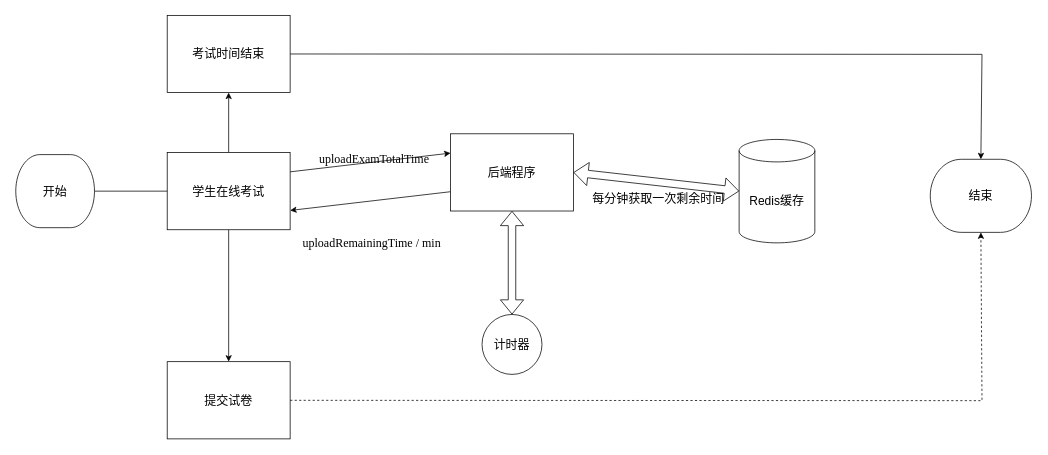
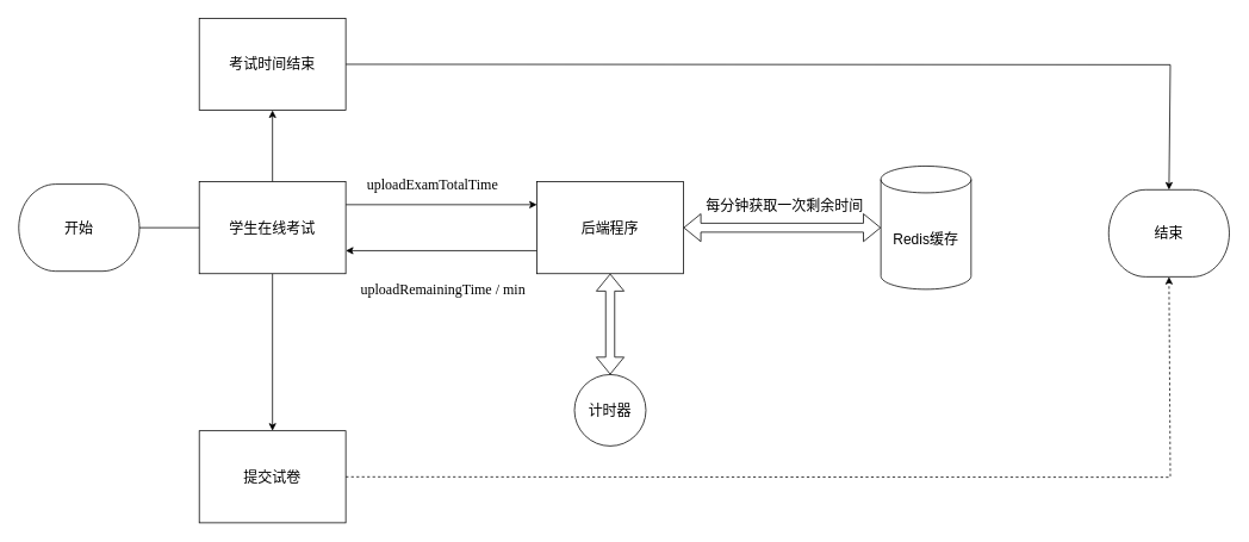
- <mxCell id="8" value="&lt;p class=&quot;MsoNormal&quot; style=&quot;font-size: 16px;&quot;&gt;&lt;span style=&quot;font-family: 宋体; font-size: 16px;&quot;&gt;&lt;font face=&quot;Calibri&quot; style=&quot;font-size: 16px;&quot;&gt;uploadExamTotalTime&lt;/font&gt;&lt;/span&gt;&lt;/p&gt;" style="text;whiteSpace=wrap;html=1;fontSize=16;fontColor=#000000;" parent="1" vertex="1"><mxGeometry x="422.996" y="179.002" width="171" height="74" as="geometry" /></mxCell>
+ <mxCell id="8" value="&lt;p class=&quot;MsoNormal&quot; style=&quot;font-size: 16px;&quot;&gt;&lt;span style=&quot;font-family: 宋体; font-size: 16px;&quot;&gt;&lt;font face=&quot;Calibri&quot; style=&quot;font-size: 16px;&quot;&gt;uploadExamTotalTime&lt;/font&gt;&lt;/span&gt;&lt;/p&gt;" style="text;whiteSpace=wrap;html=1;fontSize=16;fontColor=#000000;" parent="1" vertex="1"><mxGeometry x="407.996" y="174.002" width="171" height="74" as="geometry" /></mxCell>
- <mxCell id="7" value="&lt;span style=&quot;font-size: 16px;&quot;&gt;后端程序&lt;/span&gt;" style="rounded=0;whiteSpace=wrap;html=1;fillColor=#FFFFFF;strokeColor=#000000;strokeWidth=1;fontColor=#000000;fontSize=16;" parent="1" vertex="1"><mxGeometry x="600" y="178" width="164" height="103" as="geometry" /></mxCell>
+ <mxCell id="7" value="&lt;span style=&quot;font-size: 16px;&quot;&gt;后端程序&lt;/span&gt;" style="rounded=0;whiteSpace=wrap;html=1;fillColor=#FFFFFF;strokeColor=#000000;strokeWidth=1;fontColor=#000000;fontSize=16;" parent="1" vertex="1"><mxGeometry x="600" y="203" width="164" height="103" as="geometry" /></mxCell>
- <mxCell id="16" value="开始" style="strokeWidth=1;html=1;shape=mxgraph.flowchart.terminator;whiteSpace=wrap;fillColor=#FFFFFF;strokeColor=#000000;fontColor=#000000;fontSize=16;" vertex="1" parent="1"><mxGeometry x="20" y="205.75" width="105" height="97.5" as="geometry" /></mxCell>
+ <mxCell id="16" value="开始" style="strokeWidth=1;html=1;shape=mxgraph.flowchart.terminator;whiteSpace=wrap;fillColor=#FFFFFF;strokeColor=#000000;fontColor=#000000;fontSize=16;" vertex="1" parent="1"><mxGeometry x="20" y="205.75" width="135" height="97.5" as="geometry" /></mxCell>
- <mxCell id="14" value="每分钟获取一次剩余时间" style="text;html=1;align=center;verticalAlign=middle;resizable=0;points=[];autosize=1;strokeColor=none;fillColor=none;fontSize=16;fontColor=#000000;" parent="1" vertex="1"><mxGeometry x="780" y="249" width="194" height="31" as="geometry" /></mxCell>
+ <mxCell id="14" value="每分钟获取一次剩余时间" style="text;html=1;align=center;verticalAlign=middle;resizable=0;points=[];autosize=1;strokeColor=none;fillColor=none;fontSize=16;fontColor=#000000;" parent="1" vertex="1"><mxGeometry x="780" y="214" width="194" height="31" as="geometry" /></mxCell>
